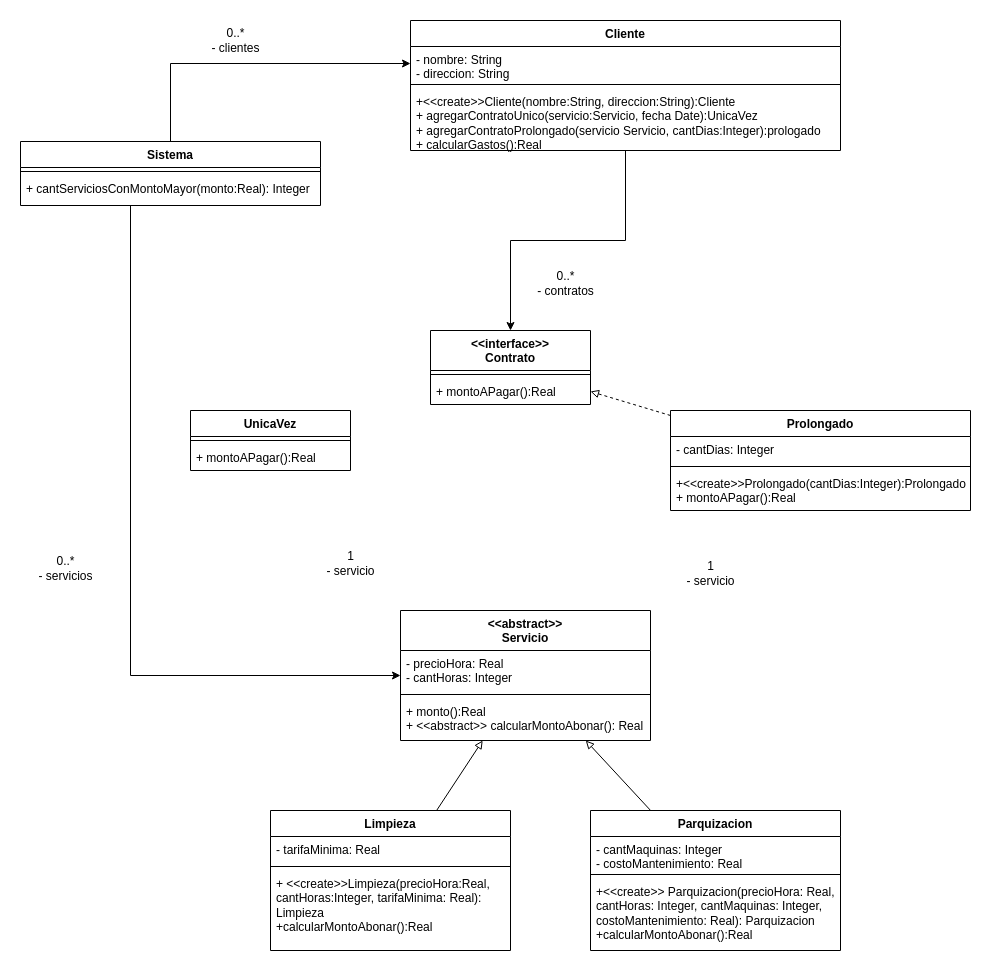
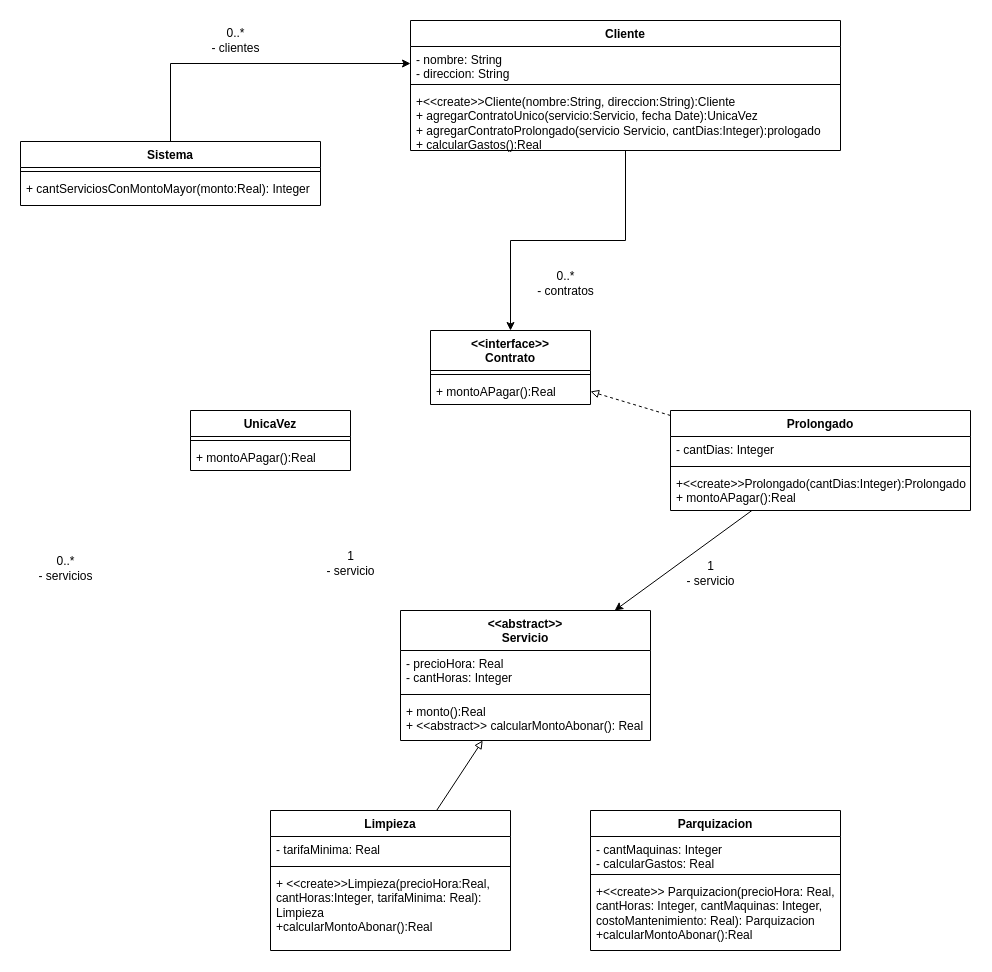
+ <mxCell id="33" style="rounded=0;orthogonalLoop=1;jettySize=auto;html=1;" edge="1" parent="1" source="35" target="12"><mxGeometry relative="1" as="geometry" /></mxCell>
- <mxCell id="8" style="edgeStyle=orthogonalEdgeStyle;rounded=0;orthogonalLoop=1;jettySize=auto;html=1;" edge="1" parent="1" source="9" target="12"><mxGeometry relative="1" as="geometry"><Array as="points"><mxPoint x="130" y="675" /></Array></mxGeometry></mxCell>
- <mxCell id="21" style="rounded=0;orthogonalLoop=1;jettySize=auto;html=1;endArrow=block;endFill=0;" edge="1" parent="1" source="22" target="12"><mxGeometry relative="1" as="geometry" /></mxCell>
- <mxCell id="23" value="- cantMaquinas: Integer&lt;br&gt;- costoMantenimiento: Real" style="text;strokeColor=none;fillColor=none;align=left;verticalAlign=top;spacingLeft=4;spacingRight=4;overflow=hidden;rotatable=0;points=[[0,0.5],[1,0.5]];portConstraint=eastwest;whiteSpace=wrap;html=1;" vertex="1" parent="22"><mxGeometry y="26" width="250" height="34" as="geometry" /></mxCell>
+ <mxCell id="23" value="- cantMaquinas: Integer&lt;br&gt;- calcularGastos: Real" style="text;strokeColor=none;fillColor=none;align=left;verticalAlign=top;spacingLeft=4;spacingRight=4;overflow=hidden;rotatable=0;points=[[0,0.5],[1,0.5]];portConstraint=eastwest;whiteSpace=wrap;html=1;" vertex="1" parent="22"><mxGeometry y="26" width="250" height="34" as="geometry" /></mxCell>
